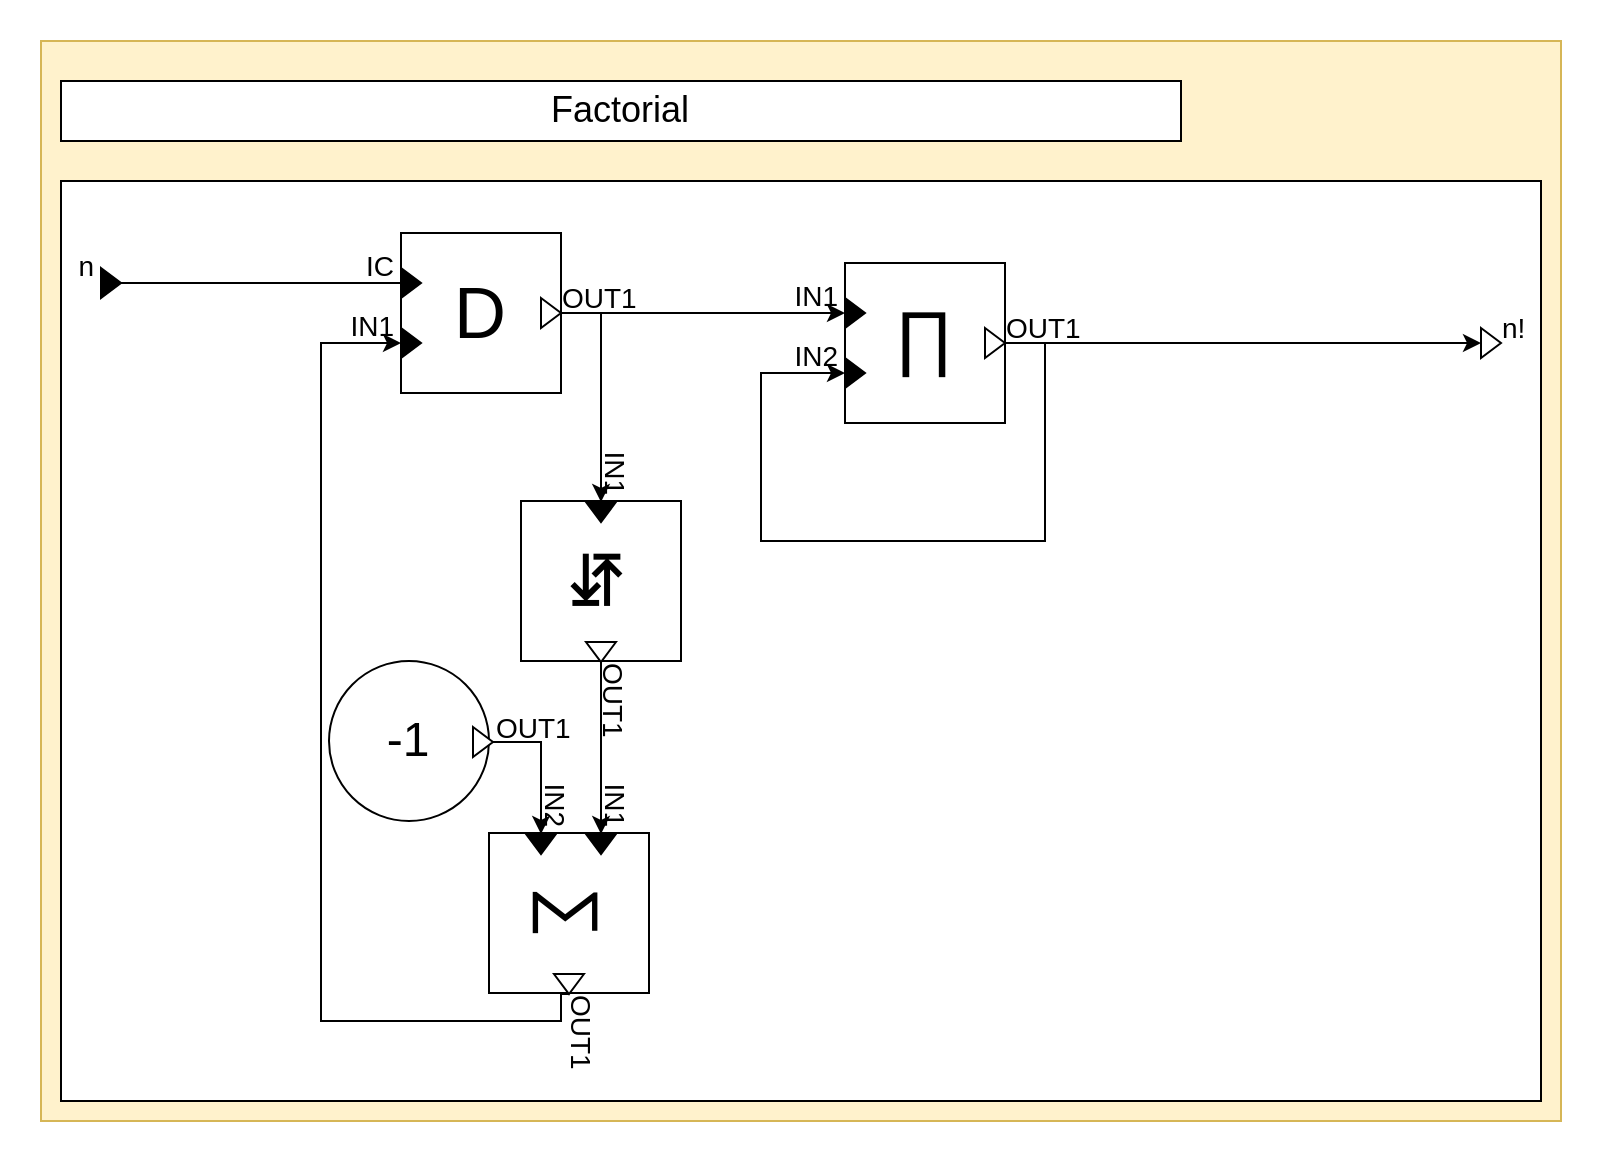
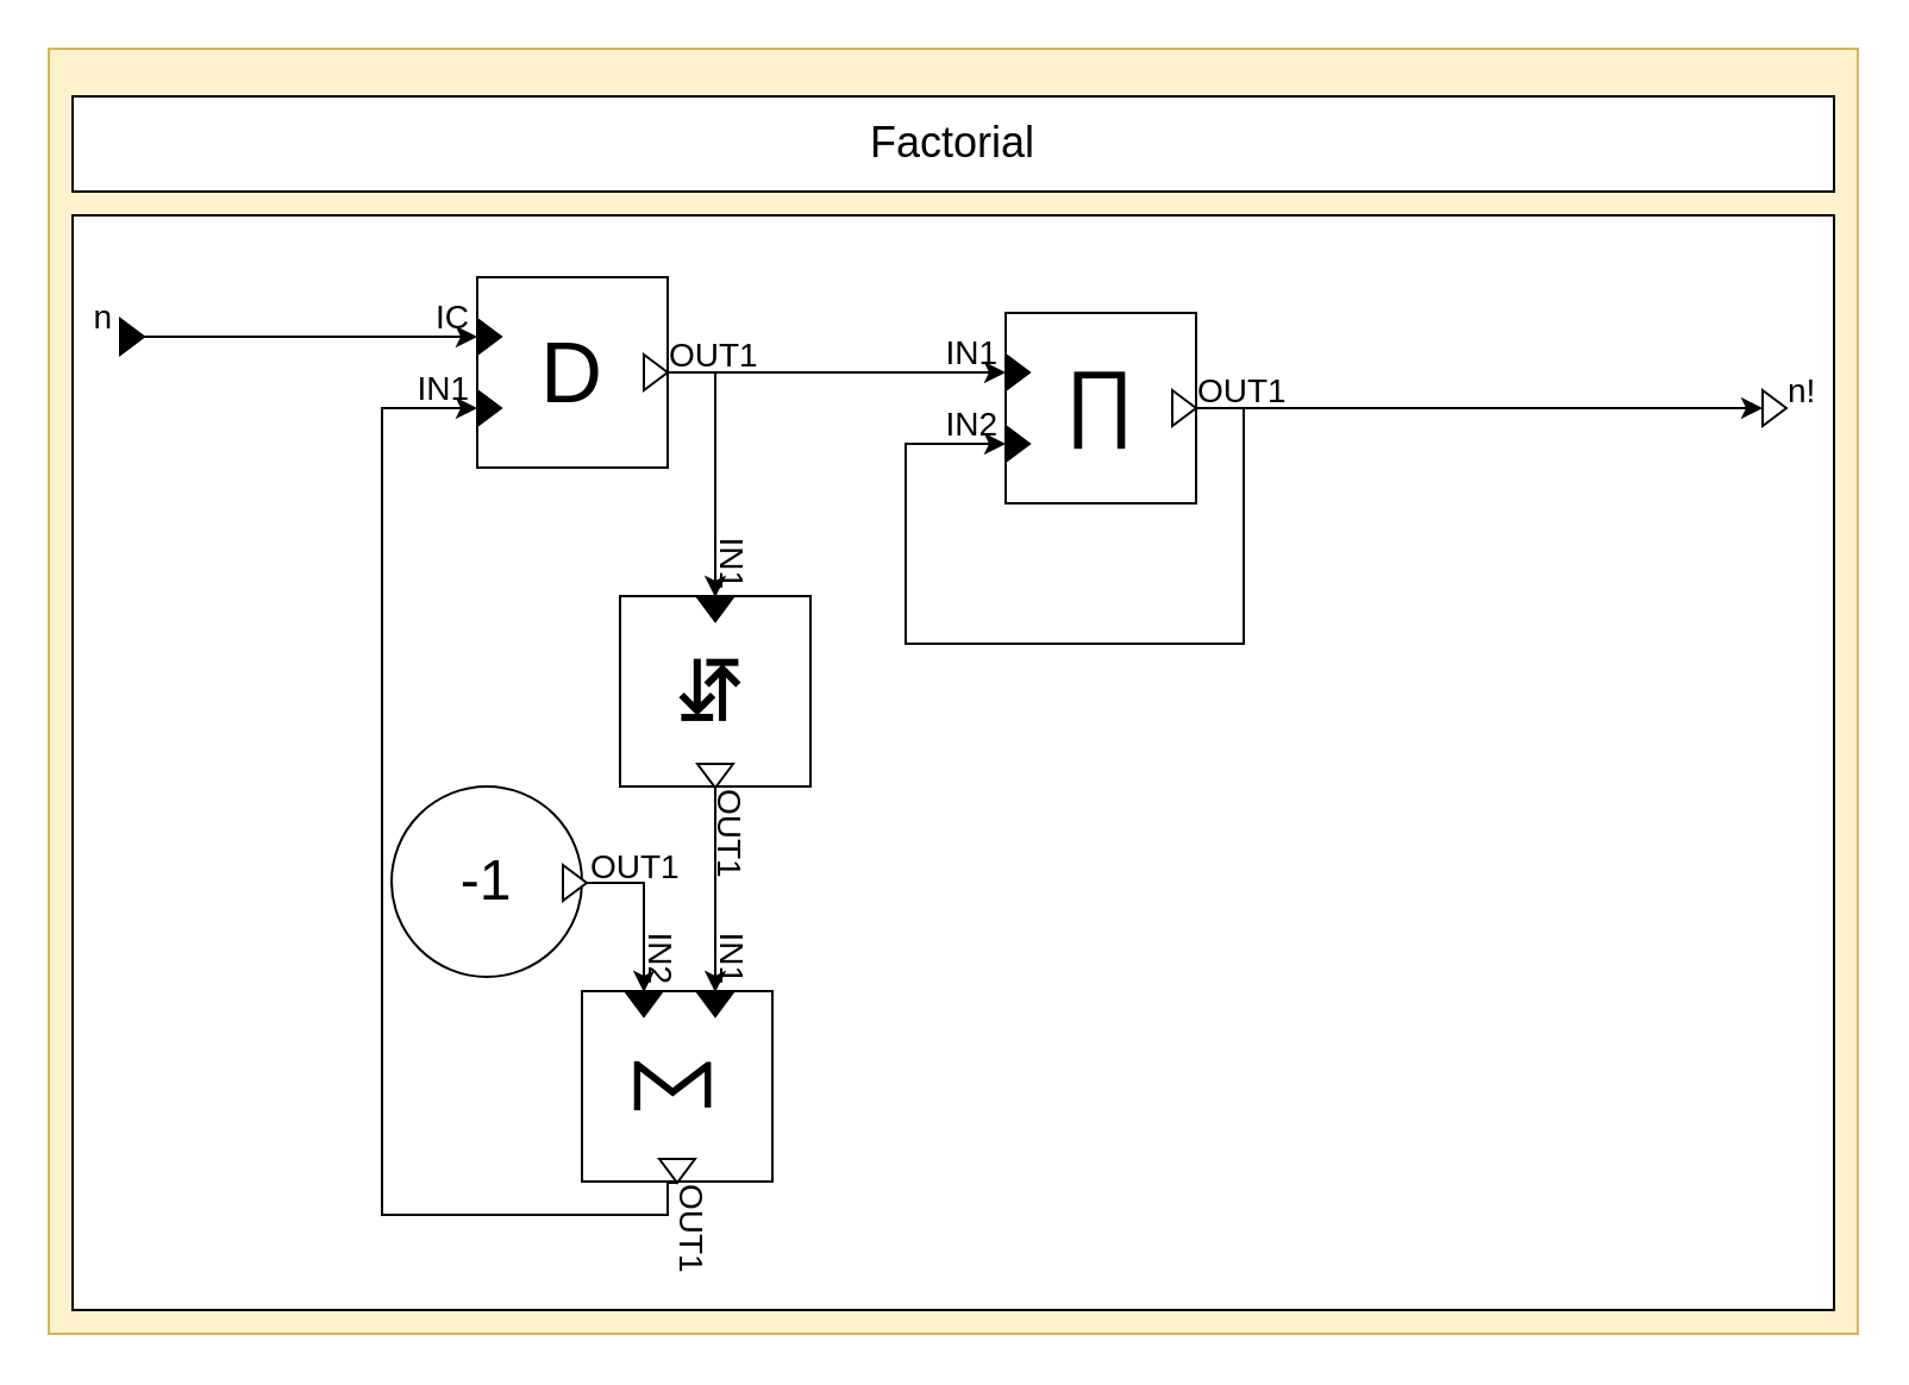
- <mxCell id="3" value="Factorial" style="rounded=0;whiteSpace=wrap;html=1;fillColor=#ffffff;fontSize=18;connectable=0;allowArrows=0;rotatable=0;cloneable=0;deletable=0;" vertex="1" parent="2"><mxGeometry x="10" y="20" width="560" height="30" as="geometry" /></mxCell>
+ <mxCell id="3" value="Factorial" style="rounded=0;whiteSpace=wrap;html=1;fillColor=#ffffff;fontSize=18;connectable=0;allowArrows=0;rotatable=0;cloneable=0;deletable=0;" vertex="1" parent="2"><mxGeometry x="10" y="20" width="740" height="40" as="geometry" /></mxCell>
- <mxCell id="24" style="edgeStyle=orthogonalEdgeStyle;rounded=0;orthogonalLoop=1;jettySize=auto;html=1;exitX=1;exitY=0.5;exitDx=0;exitDy=0;entryX=0;entryY=0.5;entryDx=0;entryDy=0;endArrow=none;" edge="1" parent="4" source="14" target="12"><mxGeometry relative="1" as="geometry"><mxPoint x="100" y="30" as="targetPoint" /></mxGeometry></mxCell>
+ <mxCell id="24" style="edgeStyle=orthogonalEdgeStyle;rounded=0;orthogonalLoop=1;jettySize=auto;html=1;exitX=1;exitY=0.5;exitDx=0;exitDy=0;entryX=0;entryY=0.5;entryDx=0;entryDy=0;" edge="1" parent="4" source="14" target="12"><mxGeometry relative="1" as="geometry"><mxPoint x="100" y="30" as="targetPoint" /></mxGeometry></mxCell>
